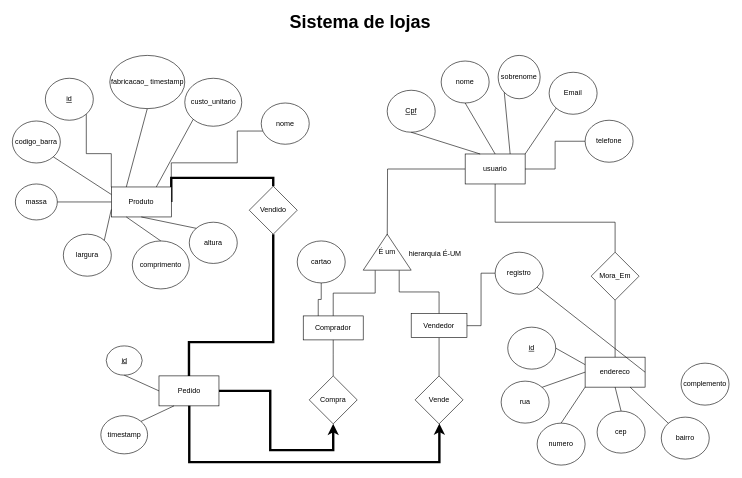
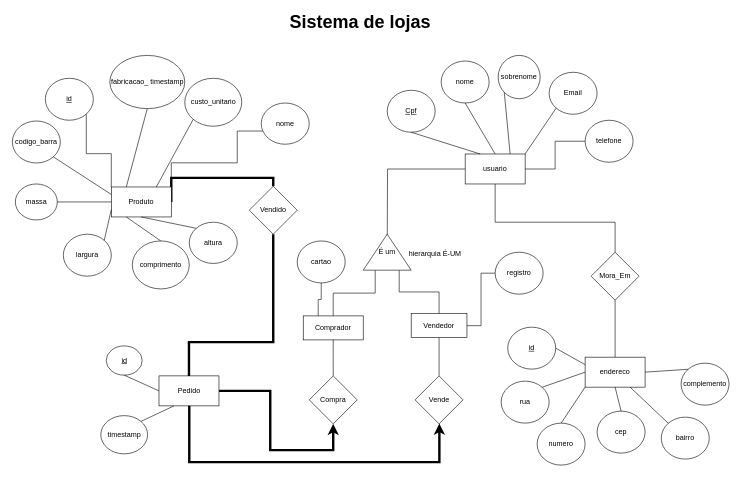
- <mxCell id="42" value="" style="endArrow=none;html=1;rounded=0;strokeWidth=1;exitX=1;exitY=0.5;exitDx=0;exitDy=0;" edge="1" parent="1" source="30" target="71"><mxGeometry width="50" height="50" relative="1" as="geometry"><mxPoint x="655" y="375" as="sourcePoint" /><mxPoint x="730" y="430" as="targetPoint" /></mxGeometry></mxCell>
+ <mxCell id="42" value="" style="endArrow=none;html=1;rounded=0;strokeWidth=1;exitX=1;exitY=0.5;exitDx=0;exitDy=0;entryX=0;entryY=0;entryDx=0;entryDy=0;" edge="1" parent="1" source="30" target="35"><mxGeometry width="50" height="50" relative="1" as="geometry"><mxPoint x="655" y="375" as="sourcePoint" /><mxPoint x="730" y="430" as="targetPoint" /></mxGeometry></mxCell>
